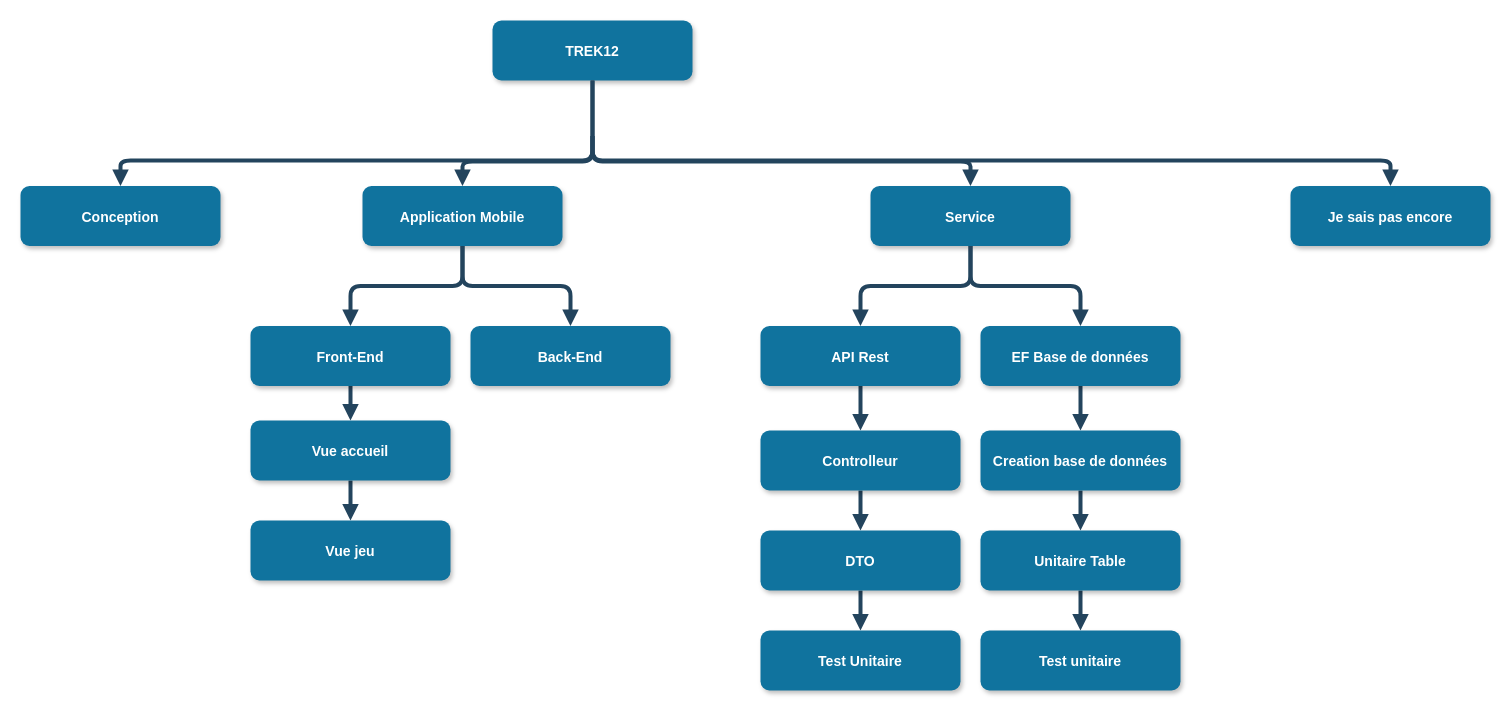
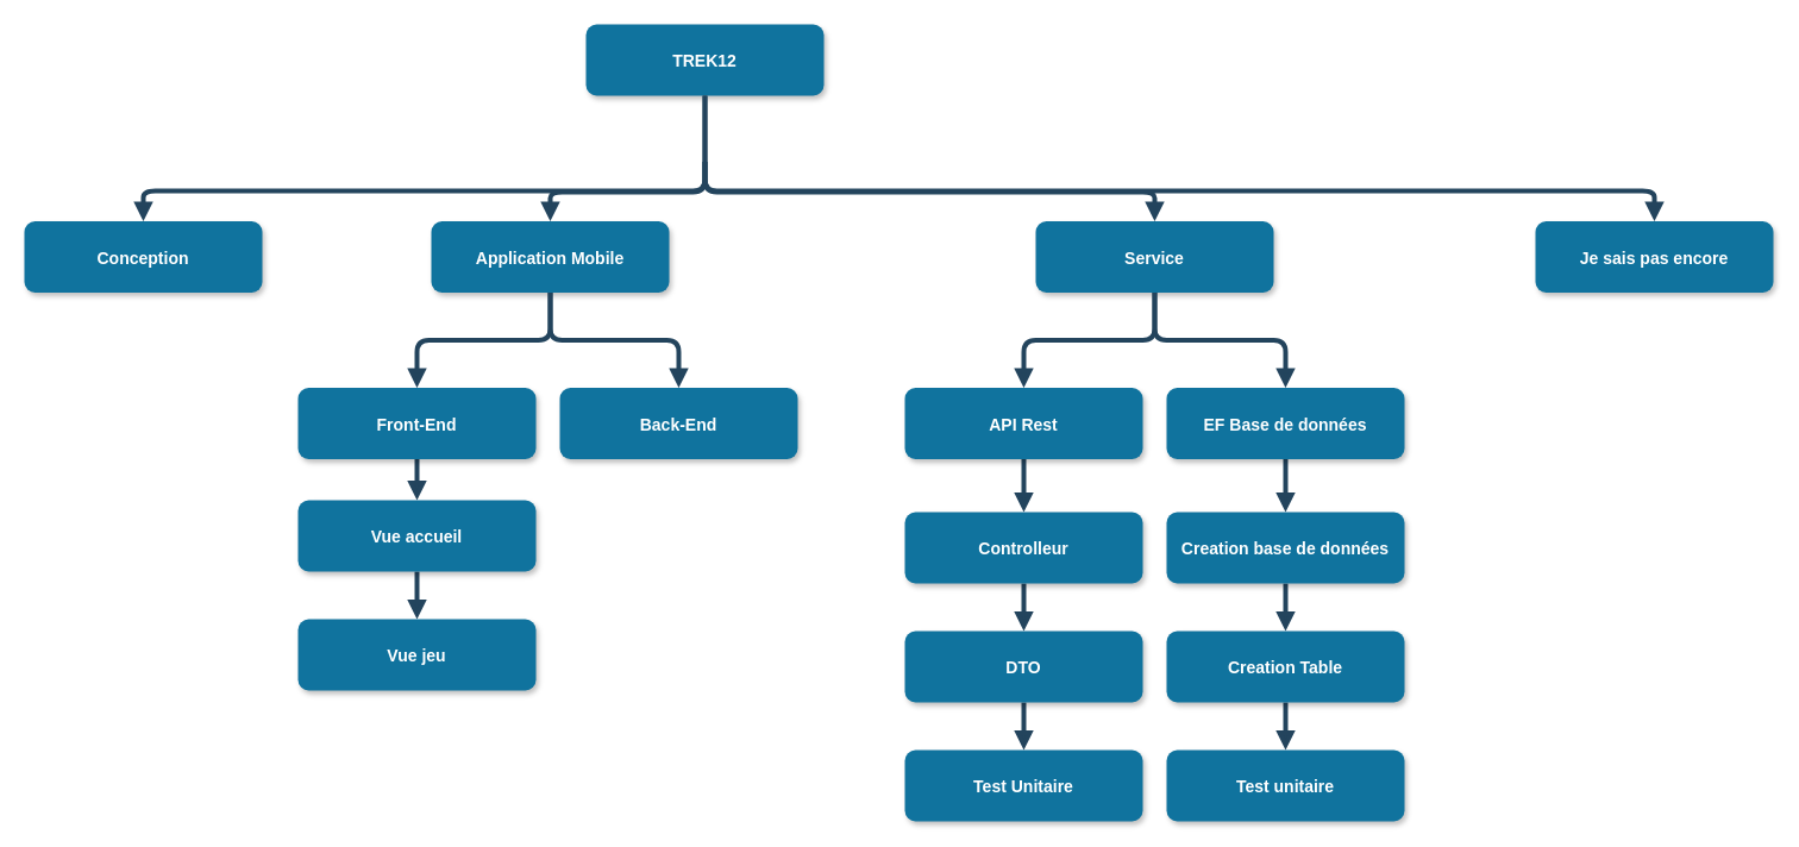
- <mxCell id="33" value="Unitaire Table" style="rounded=1;fillColor=#10739E;strokeColor=none;shadow=1;gradientColor=none;fontStyle=1;fontColor=#FFFFFF;fontSize=14;" vertex="1" parent="1"><mxGeometry x="980" y="530" width="200" height="60" as="geometry" /></mxCell>
+ <mxCell id="33" value="Creation Table" style="rounded=1;fillColor=#10739E;strokeColor=none;shadow=1;gradientColor=none;fontStyle=1;fontColor=#FFFFFF;fontSize=14;" vertex="1" parent="1"><mxGeometry x="980" y="530" width="200" height="60" as="geometry" /></mxCell>
